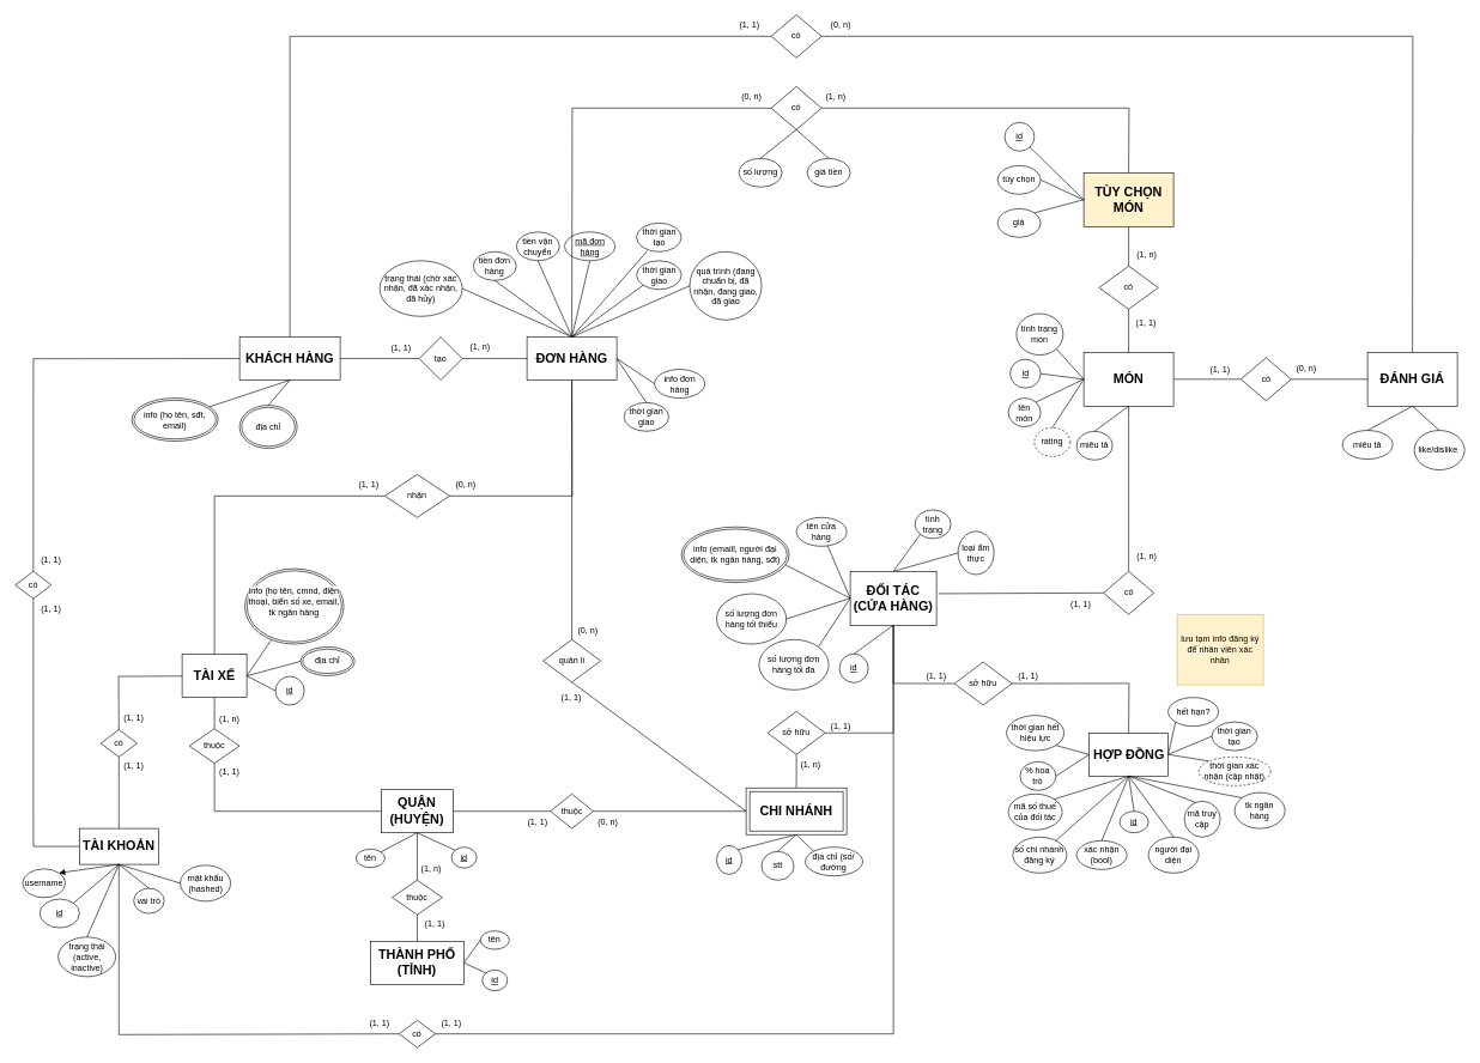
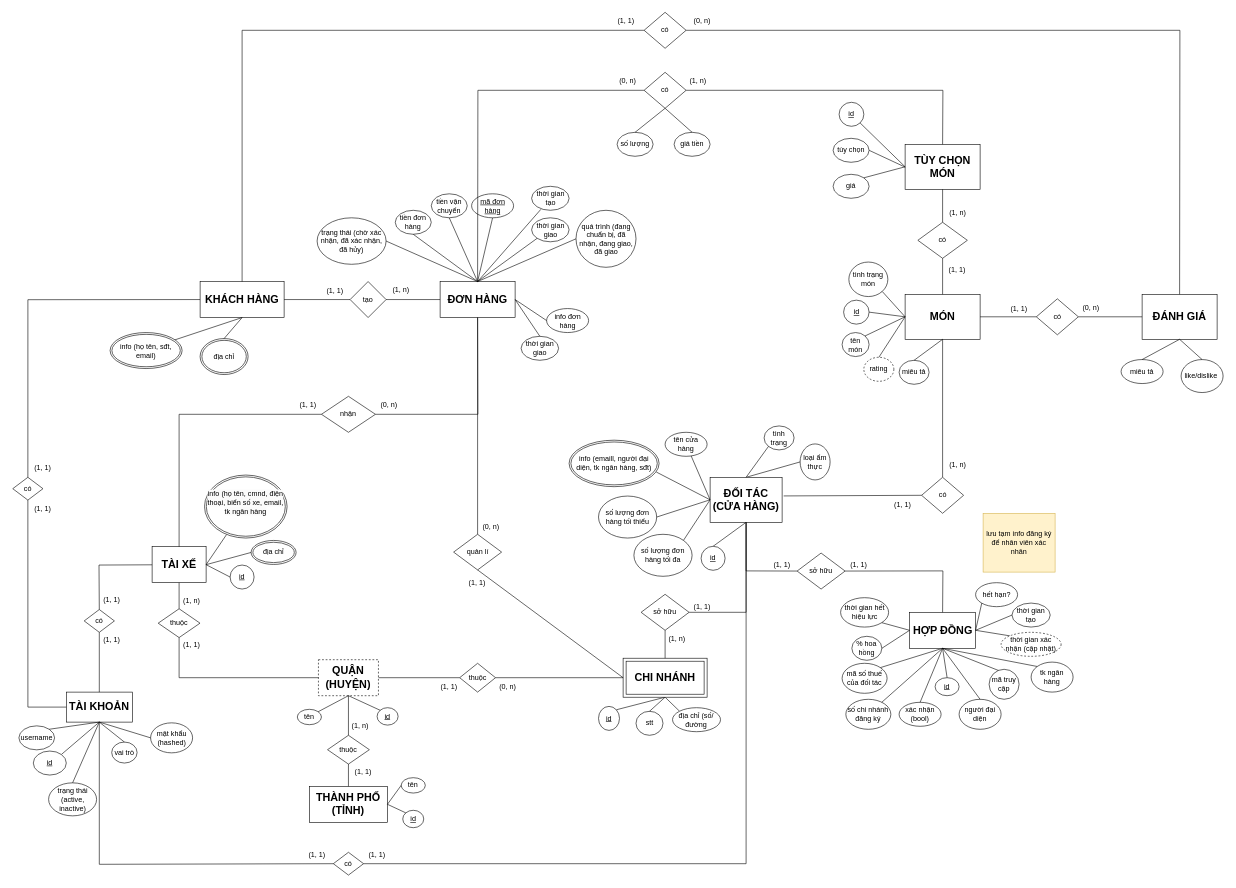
- <mxCell id="75" value="&lt;b&gt;TÙY CHỌN MÓN&lt;br&gt;&lt;/b&gt;" style="rounded=0;whiteSpace=wrap;html=1;fontSize=18;fillColor=#fff2cc;" parent="1" vertex="1"><mxGeometry x="1508" y="240" width="125" height="75" as="geometry" /></mxCell>
+ <mxCell id="75" value="&lt;b&gt;TÙY CHỌN MÓN&lt;br&gt;&lt;/b&gt;" style="rounded=0;whiteSpace=wrap;html=1;fontSize=18;" parent="1" vertex="1"><mxGeometry x="1508" y="240" width="125" height="75" as="geometry" /></mxCell>
- <mxCell id="46" value="% hoa trò" style="ellipse;whiteSpace=wrap;html=1;align=center;" parent="1" vertex="1"><mxGeometry x="1419.25" y="1060" width="50" height="40" as="geometry" /></mxCell>
+ <mxCell id="46" value="% hoa hồng" style="ellipse;whiteSpace=wrap;html=1;align=center;" parent="1" vertex="1"><mxGeometry x="1419.25" y="1060" width="50" height="40" as="geometry" /></mxCell>
- <mxCell id="166" value="&lt;b&gt;QUẬN (HUYỆN)&lt;/b&gt;" style="rounded=0;whiteSpace=wrap;html=1;fontSize=18;" parent="1" vertex="1"><mxGeometry x="530.25" y="1099" width="100" height="60" as="geometry" /></mxCell>
+ <mxCell id="166" value="&lt;b&gt;QUẬN (HUYỆN)&lt;/b&gt;" style="rounded=0;whiteSpace=wrap;html=1;fontSize=18;dashed=1;" parent="1" vertex="1"><mxGeometry x="530.25" y="1099" width="100" height="60" as="geometry" /></mxCell>
- <mxCell id="22" value="" style="endArrow=block;html=1;rounded=0;fontSize=12;entryX=1;entryY=0;entryDx=0;entryDy=0;exitX=0.5;exitY=1;exitDx=0;exitDy=0;" parent="1" source="2" target="21" edge="1"><mxGeometry width="50" height="50" relative="1" as="geometry"><mxPoint x="129.19" y="1323" as="sourcePoint" /><mxPoint x="479.19" y="1408" as="targetPoint" /></mxGeometry></mxCell>
+ <mxCell id="22" value="" style="endArrow=none;html=1;rounded=0;fontSize=12;entryX=1;entryY=0;entryDx=0;entryDy=0;exitX=0.5;exitY=1;exitDx=0;exitDy=0;" parent="1" source="2" target="21" edge="1"><mxGeometry width="50" height="50" relative="1" as="geometry"><mxPoint x="129.19" y="1323" as="sourcePoint" /><mxPoint x="479.19" y="1408" as="targetPoint" /></mxGeometry></mxCell>
